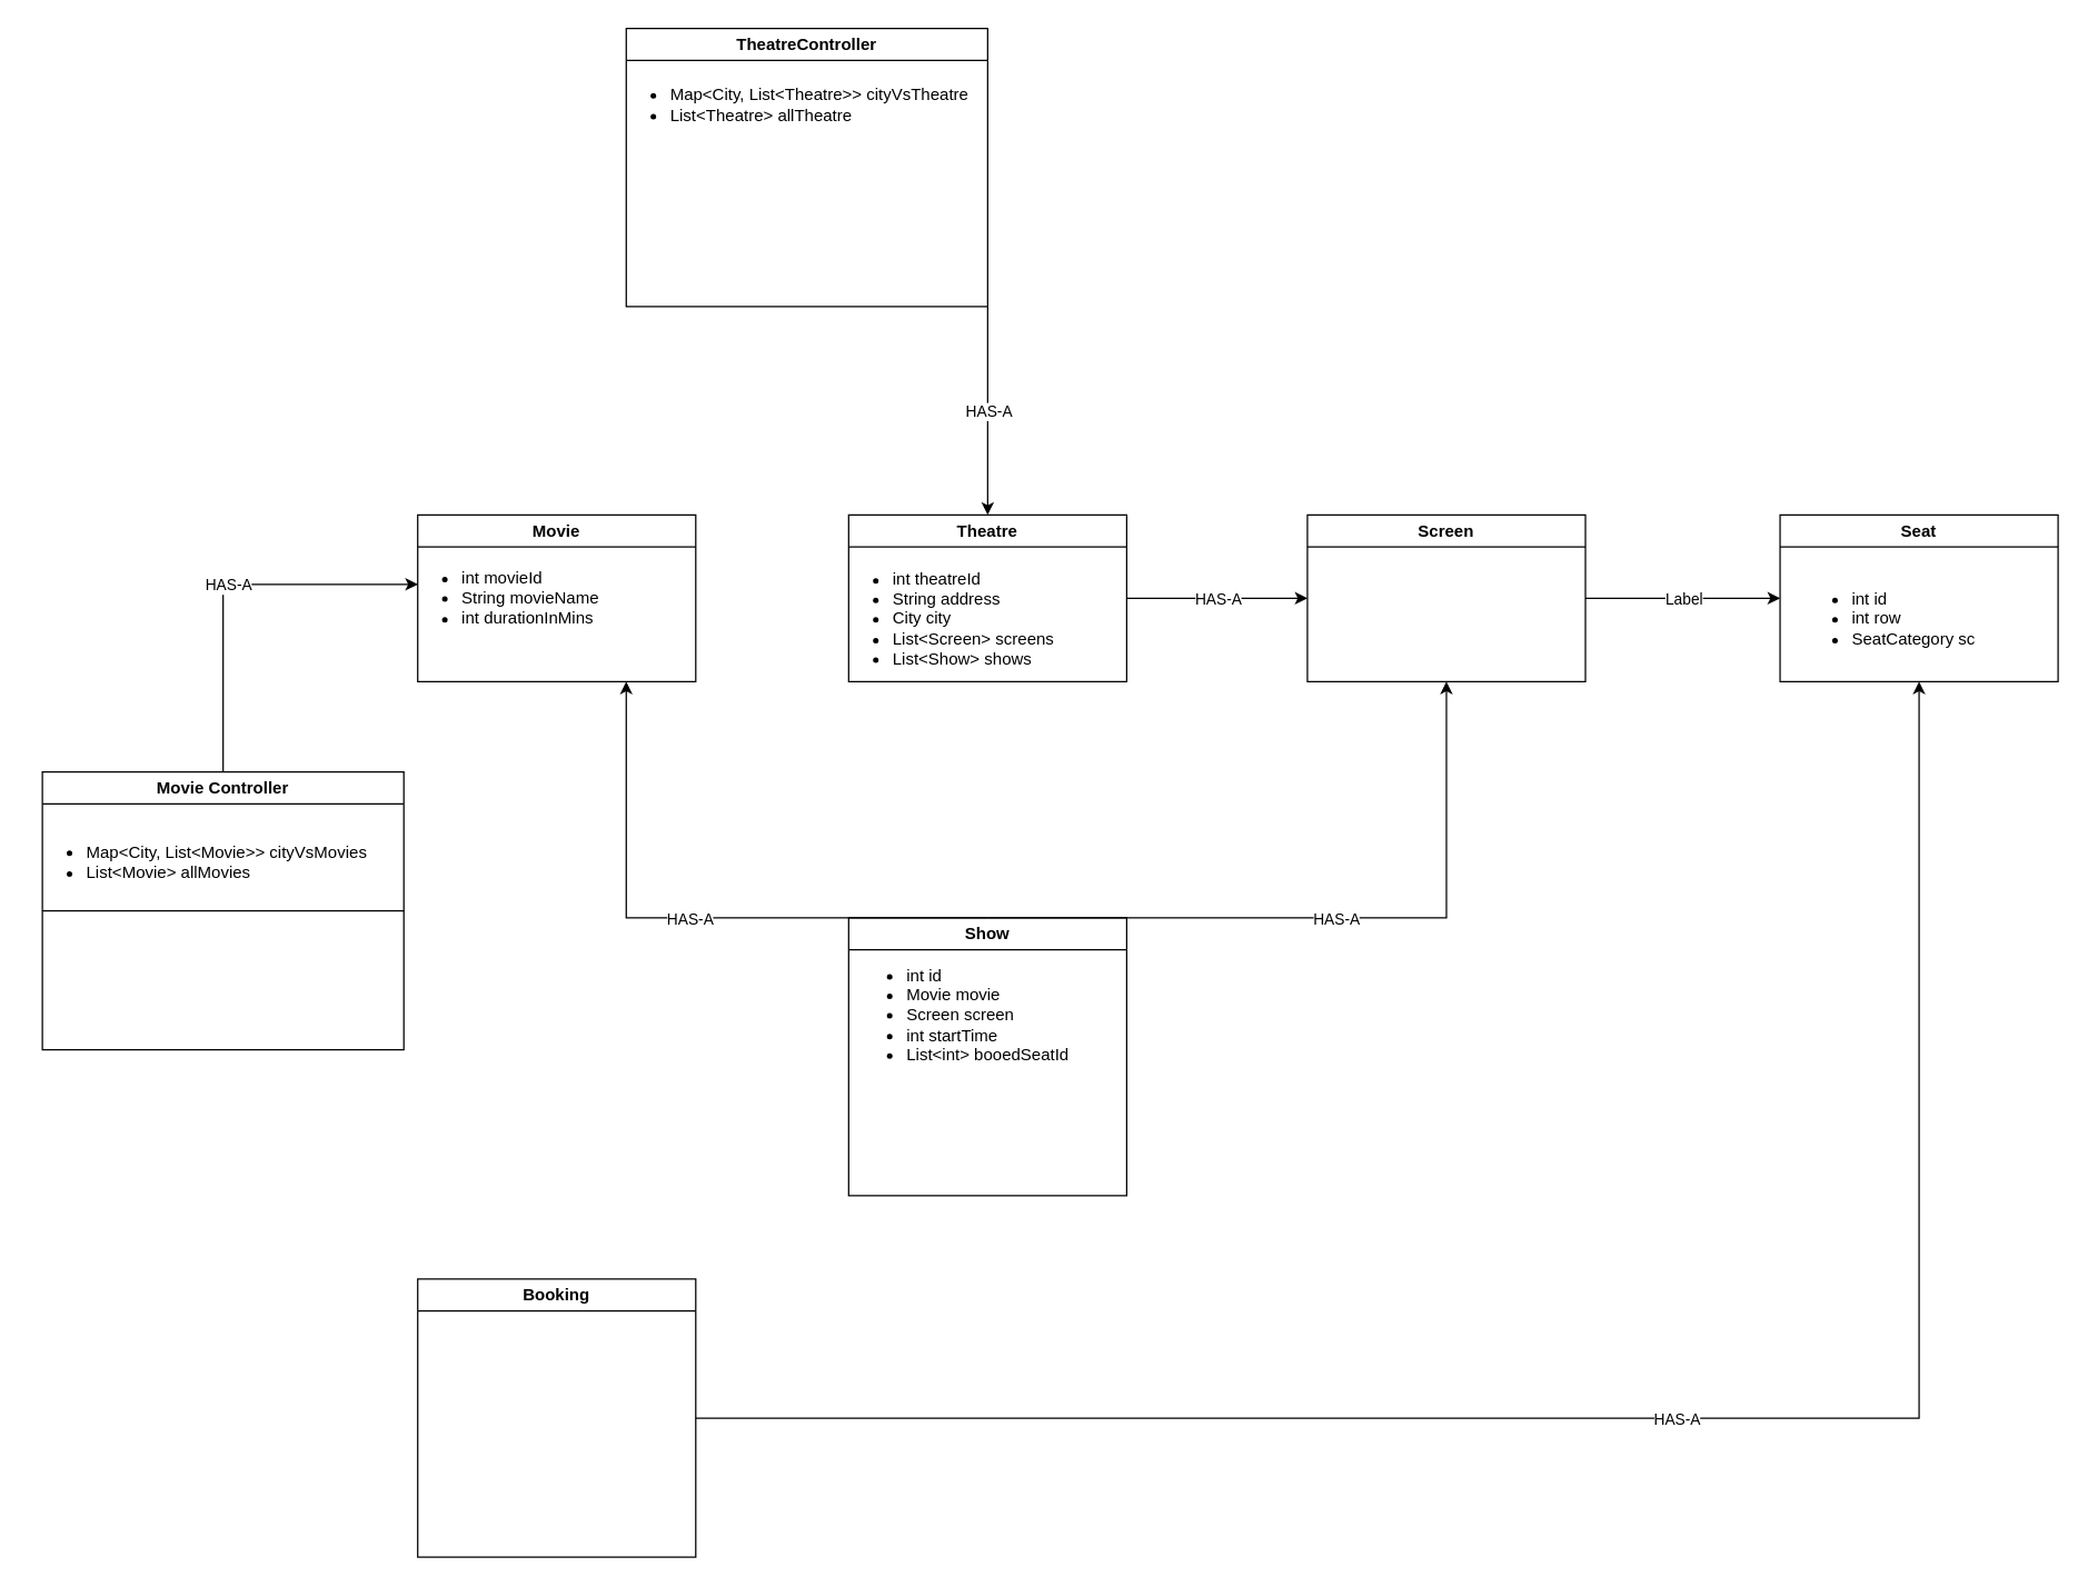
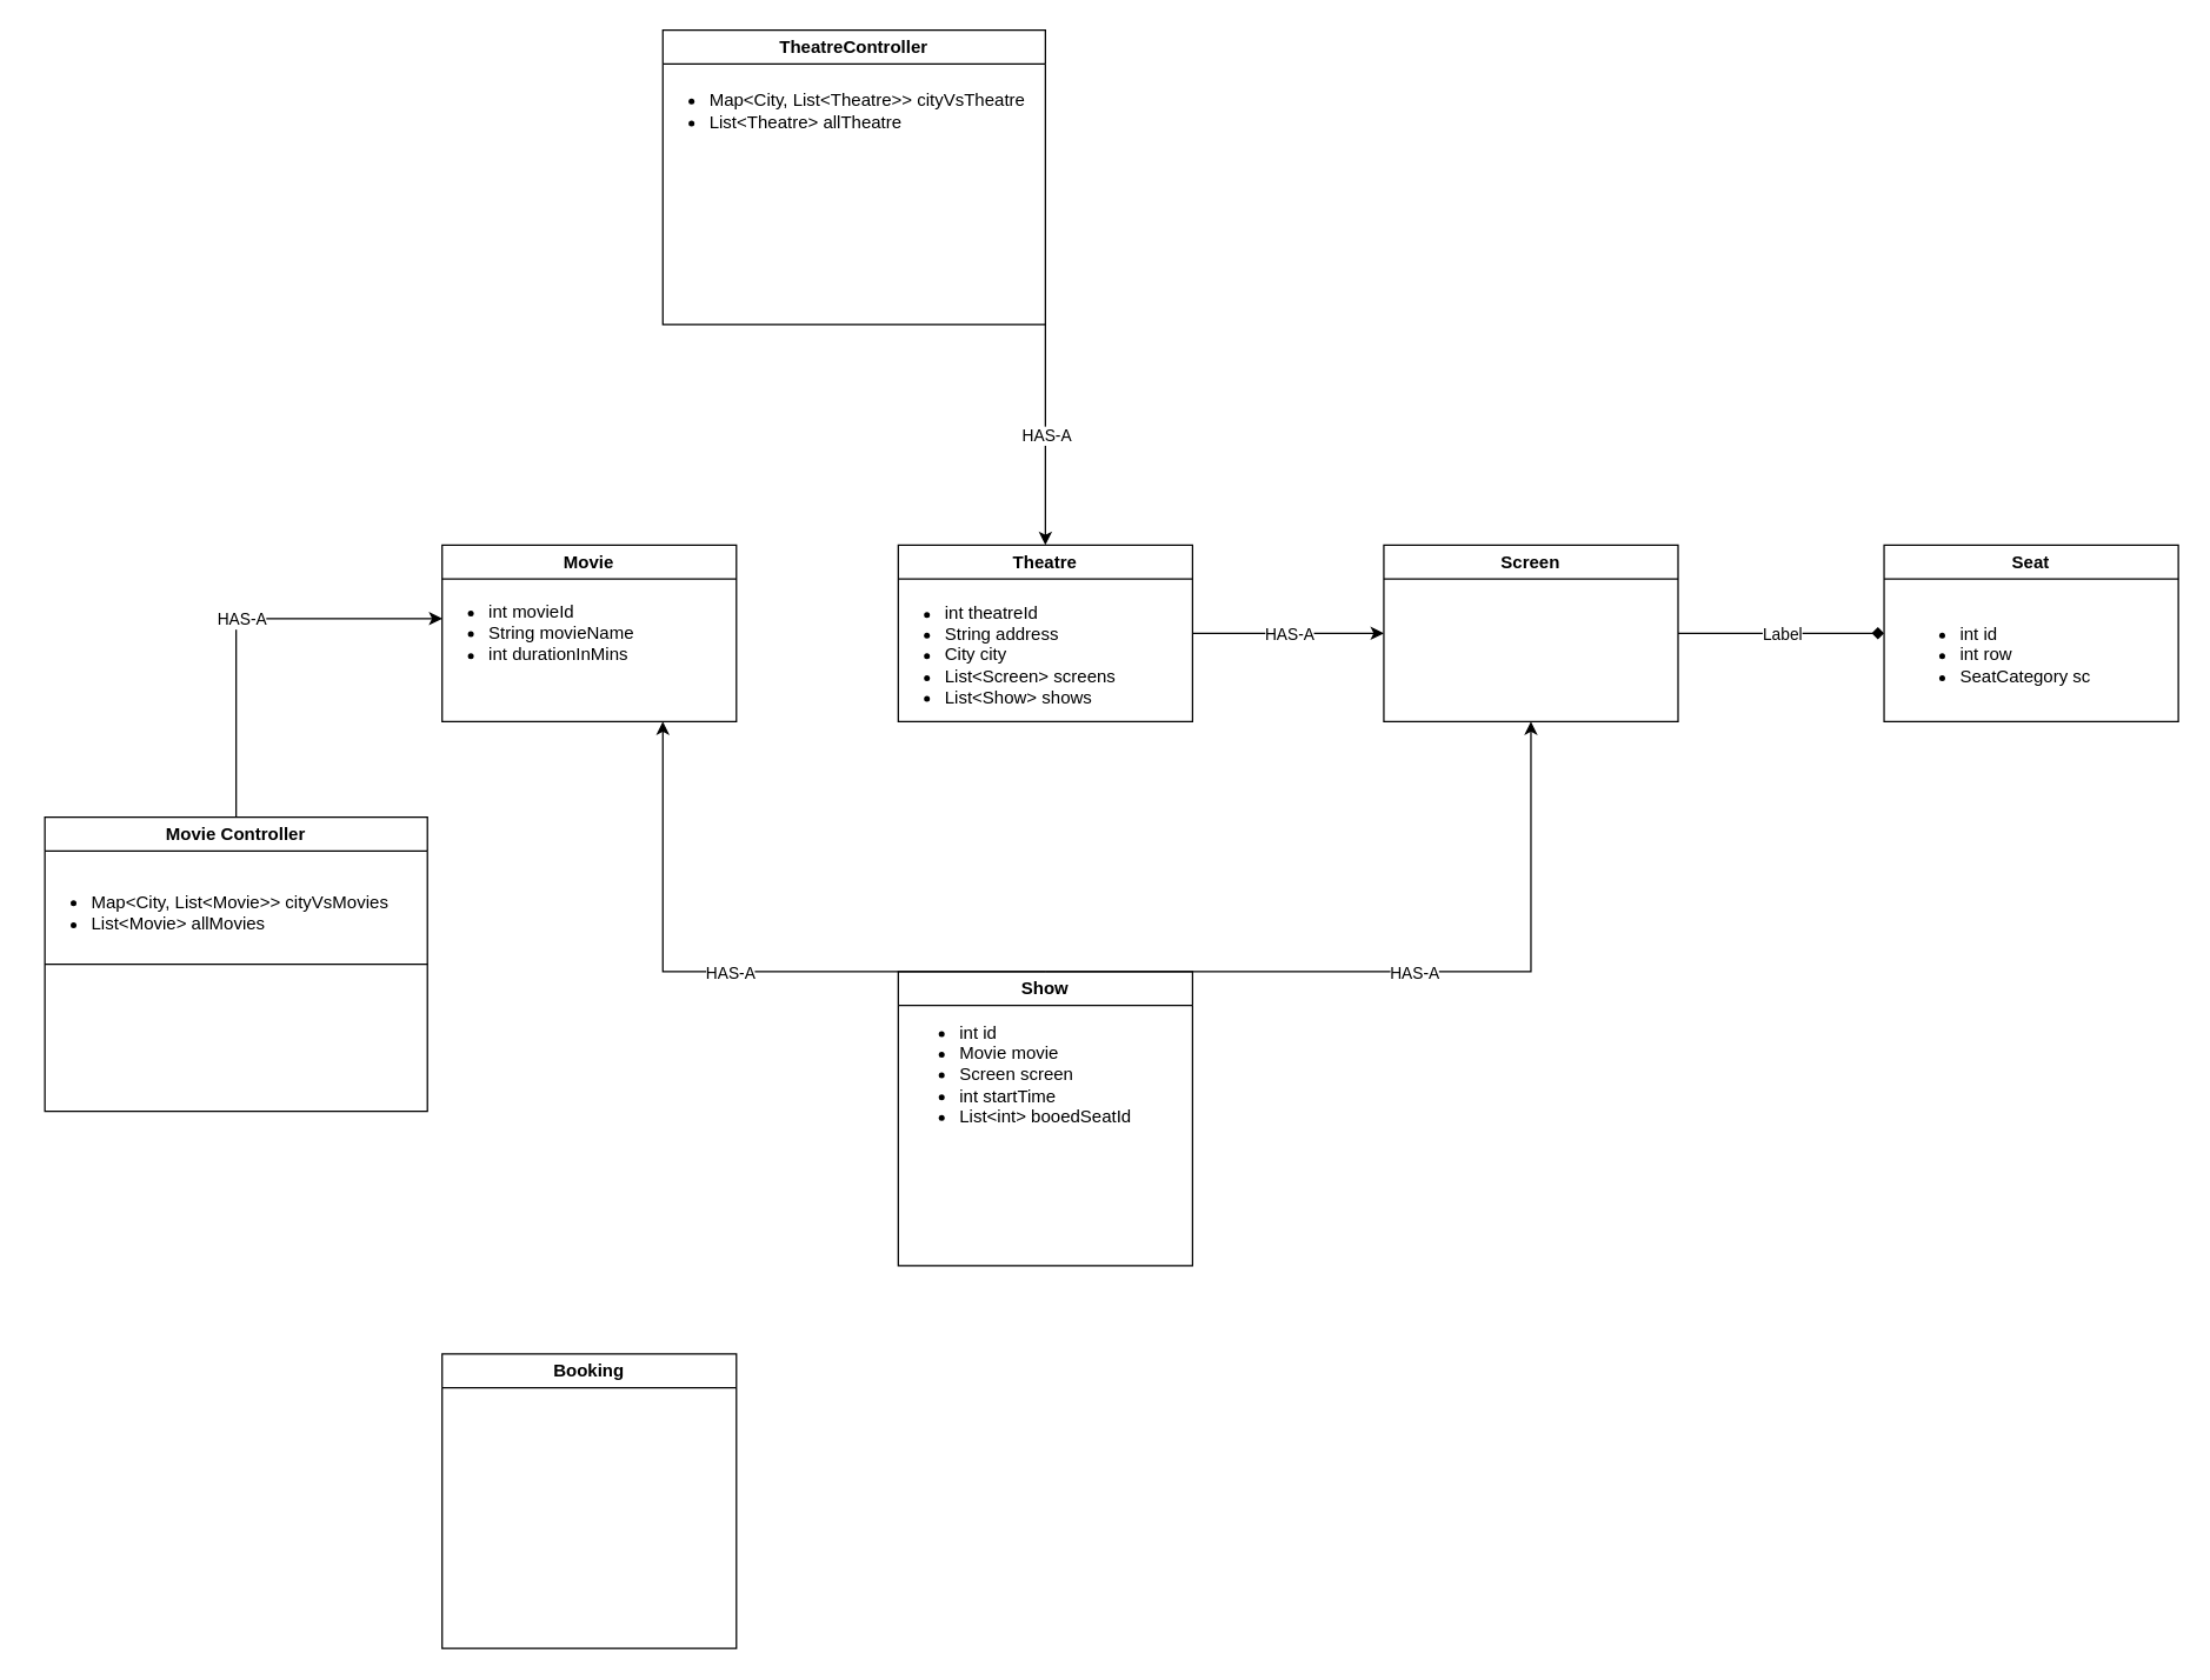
- <mxCell id="20" value="" style="endArrow=classic;html=1;rounded=0;entryX=0;entryY=0.5;entryDx=0;entryDy=0;exitX=1;exitY=0.5;exitDx=0;exitDy=0;" parent="1" source="11" target="18" edge="1"><mxGeometry relative="1" as="geometry"><mxPoint x="1170" y="500" as="sourcePoint" /><mxPoint x="1240" y="440" as="targetPoint" /></mxGeometry></mxCell>
+ <mxCell id="20" value="" style="endArrow=diamond;html=1;rounded=0;entryX=0;entryY=0.5;entryDx=0;entryDy=0;exitX=1;exitY=0.5;exitDx=0;exitDy=0;" parent="1" source="11" target="18" edge="1"><mxGeometry relative="1" as="geometry"><mxPoint x="1170" y="500" as="sourcePoint" /><mxPoint x="1240" y="440" as="targetPoint" /></mxGeometry></mxCell>
- <mxCell id="29" value="" style="endArrow=classic;html=1;rounded=0;exitX=1;exitY=0.5;exitDx=0;exitDy=0;entryX=0.5;entryY=1;entryDx=0;entryDy=0;" parent="1" source="28" target="18" edge="1"><mxGeometry relative="1" as="geometry"><mxPoint x="540" y="1040" as="sourcePoint" /><mxPoint x="640" y="1040" as="targetPoint" /><Array as="points"><mxPoint x="1380" y="1020" /></Array></mxGeometry></mxCell>
- <mxCell id="30" value="HAS-A" style="edgeLabel;resizable=0;html=1;;align=center;verticalAlign=middle;" parent="29" connectable="0" vertex="1"><mxGeometry relative="1" as="geometry" /></mxCell>
